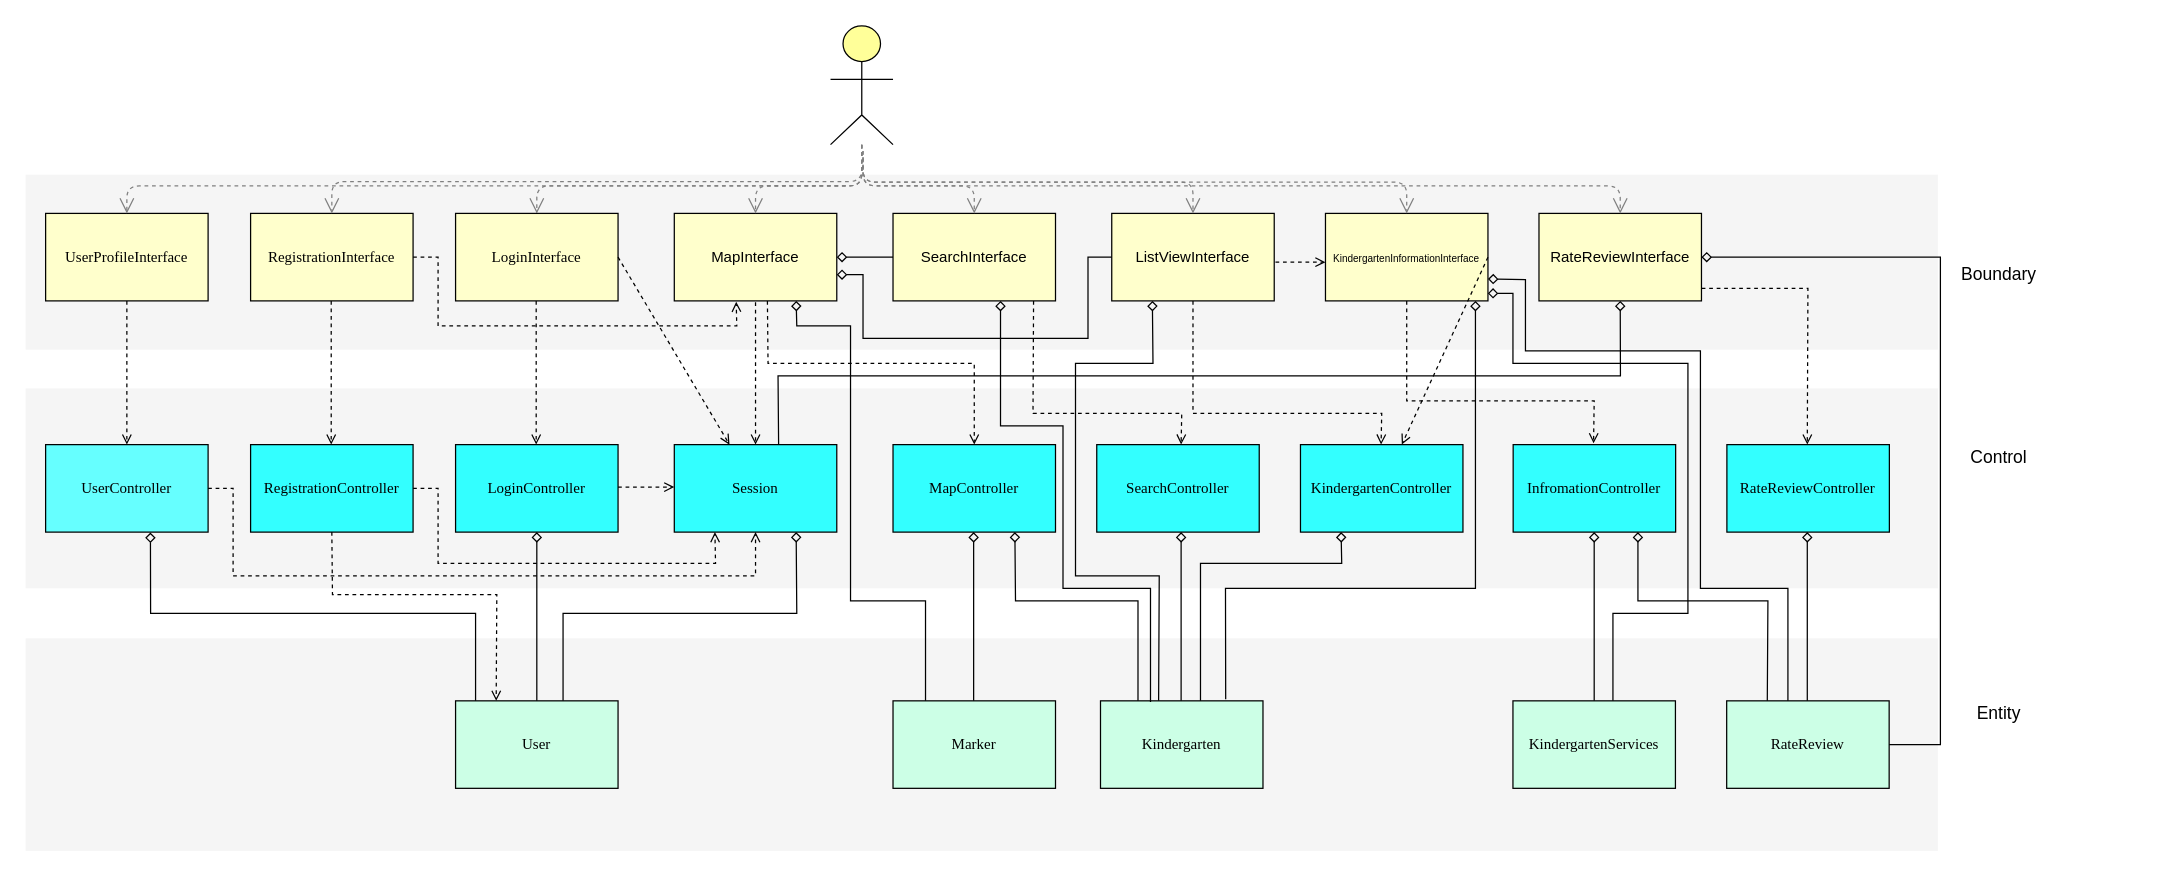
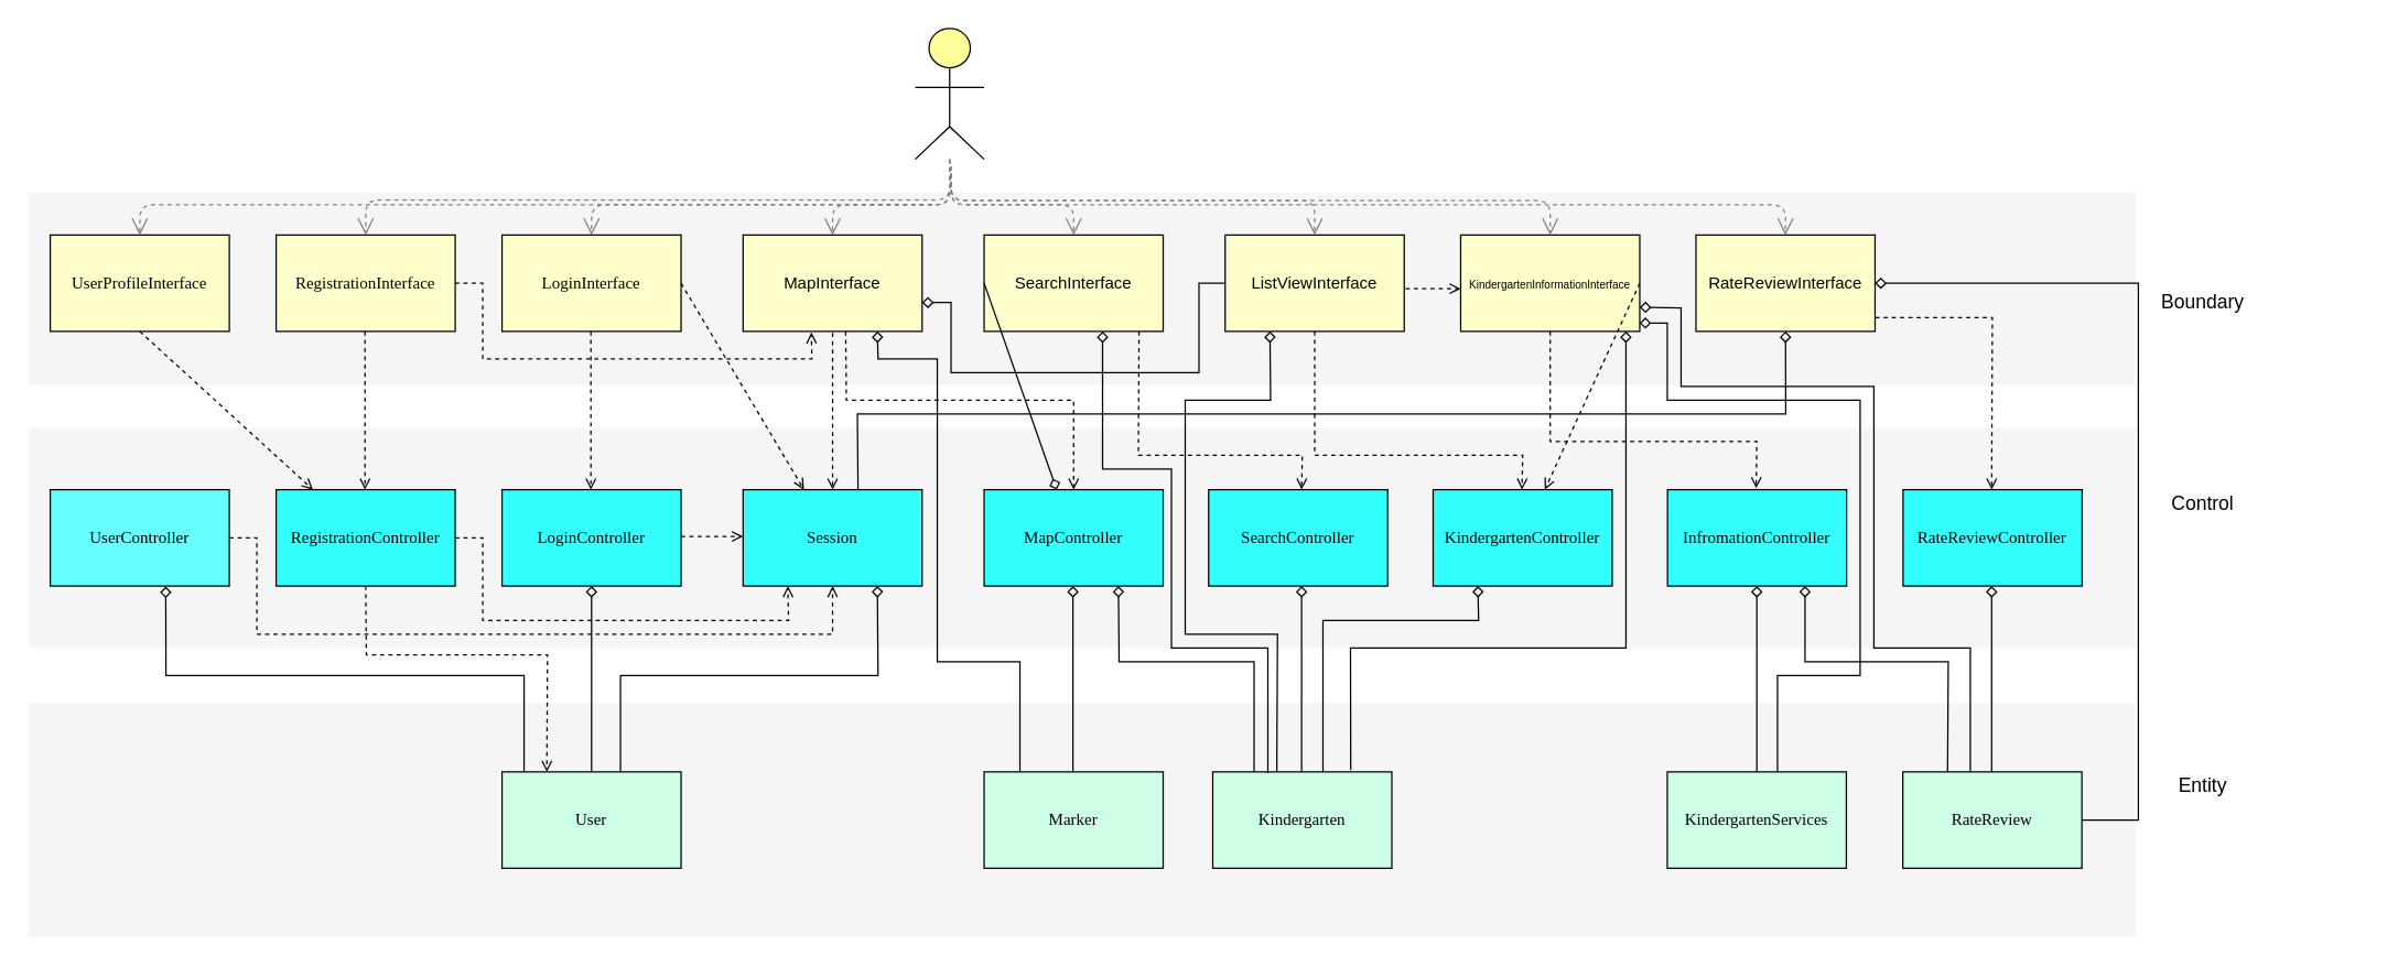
- <mxCell id="25" value="" style="endArrow=diamond;html=1;fontFamily=Times New Roman;entryX=1;entryY=0.5;entryDx=0;entryDy=0;exitX=0;exitY=0.5;exitDx=0;exitDy=0;endFill=0;" edge="1" parent="1" source="12" target="11"><mxGeometry width="50" height="50" relative="1" as="geometry"><mxPoint x="666.5" y="209.167" as="sourcePoint" /><mxPoint x="716.5" y="159.167" as="targetPoint" /></mxGeometry></mxCell>
+ <mxCell id="25" value="" style="endArrow=diamond;html=1;fontFamily=Times New Roman;exitX=0;exitY=0.5;exitDx=0;exitDy=0;endFill=0;" edge="1" parent="1" source="12" target="34"><mxGeometry width="50" height="50" relative="1" as="geometry"><mxPoint x="666.5" y="209.167" as="sourcePoint" /><mxPoint x="716.5" y="159.167" as="targetPoint" /></mxGeometry></mxCell>
- <mxCell id="39" value="" style="endArrow=open;html=1;dashed=1;fontFamily=Times New Roman;entryX=0.5;entryY=0;entryDx=0;entryDy=0;exitX=0.5;exitY=1;exitDx=0;exitDy=0;endFill=0;" edge="1" parent="1" source="17" target="31"><mxGeometry width="50" height="50" relative="1" as="geometry"><mxPoint y="280" as="sourcePoint" x="70" /><mxPoint x="120" y="230" as="targetPoint" /></mxGeometry></mxCell>
+ <mxCell id="39" value="" style="endArrow=open;html=1;dashed=1;fontFamily=Times New Roman;exitX=0.5;exitY=1;exitDx=0;exitDy=0;endFill=0;" edge="1" parent="1" source="17" target="32"><mxGeometry width="50" height="50" relative="1" as="geometry"><mxPoint y="280" as="sourcePoint" x="70" /><mxPoint x="120" y="230" as="targetPoint" /></mxGeometry></mxCell>
